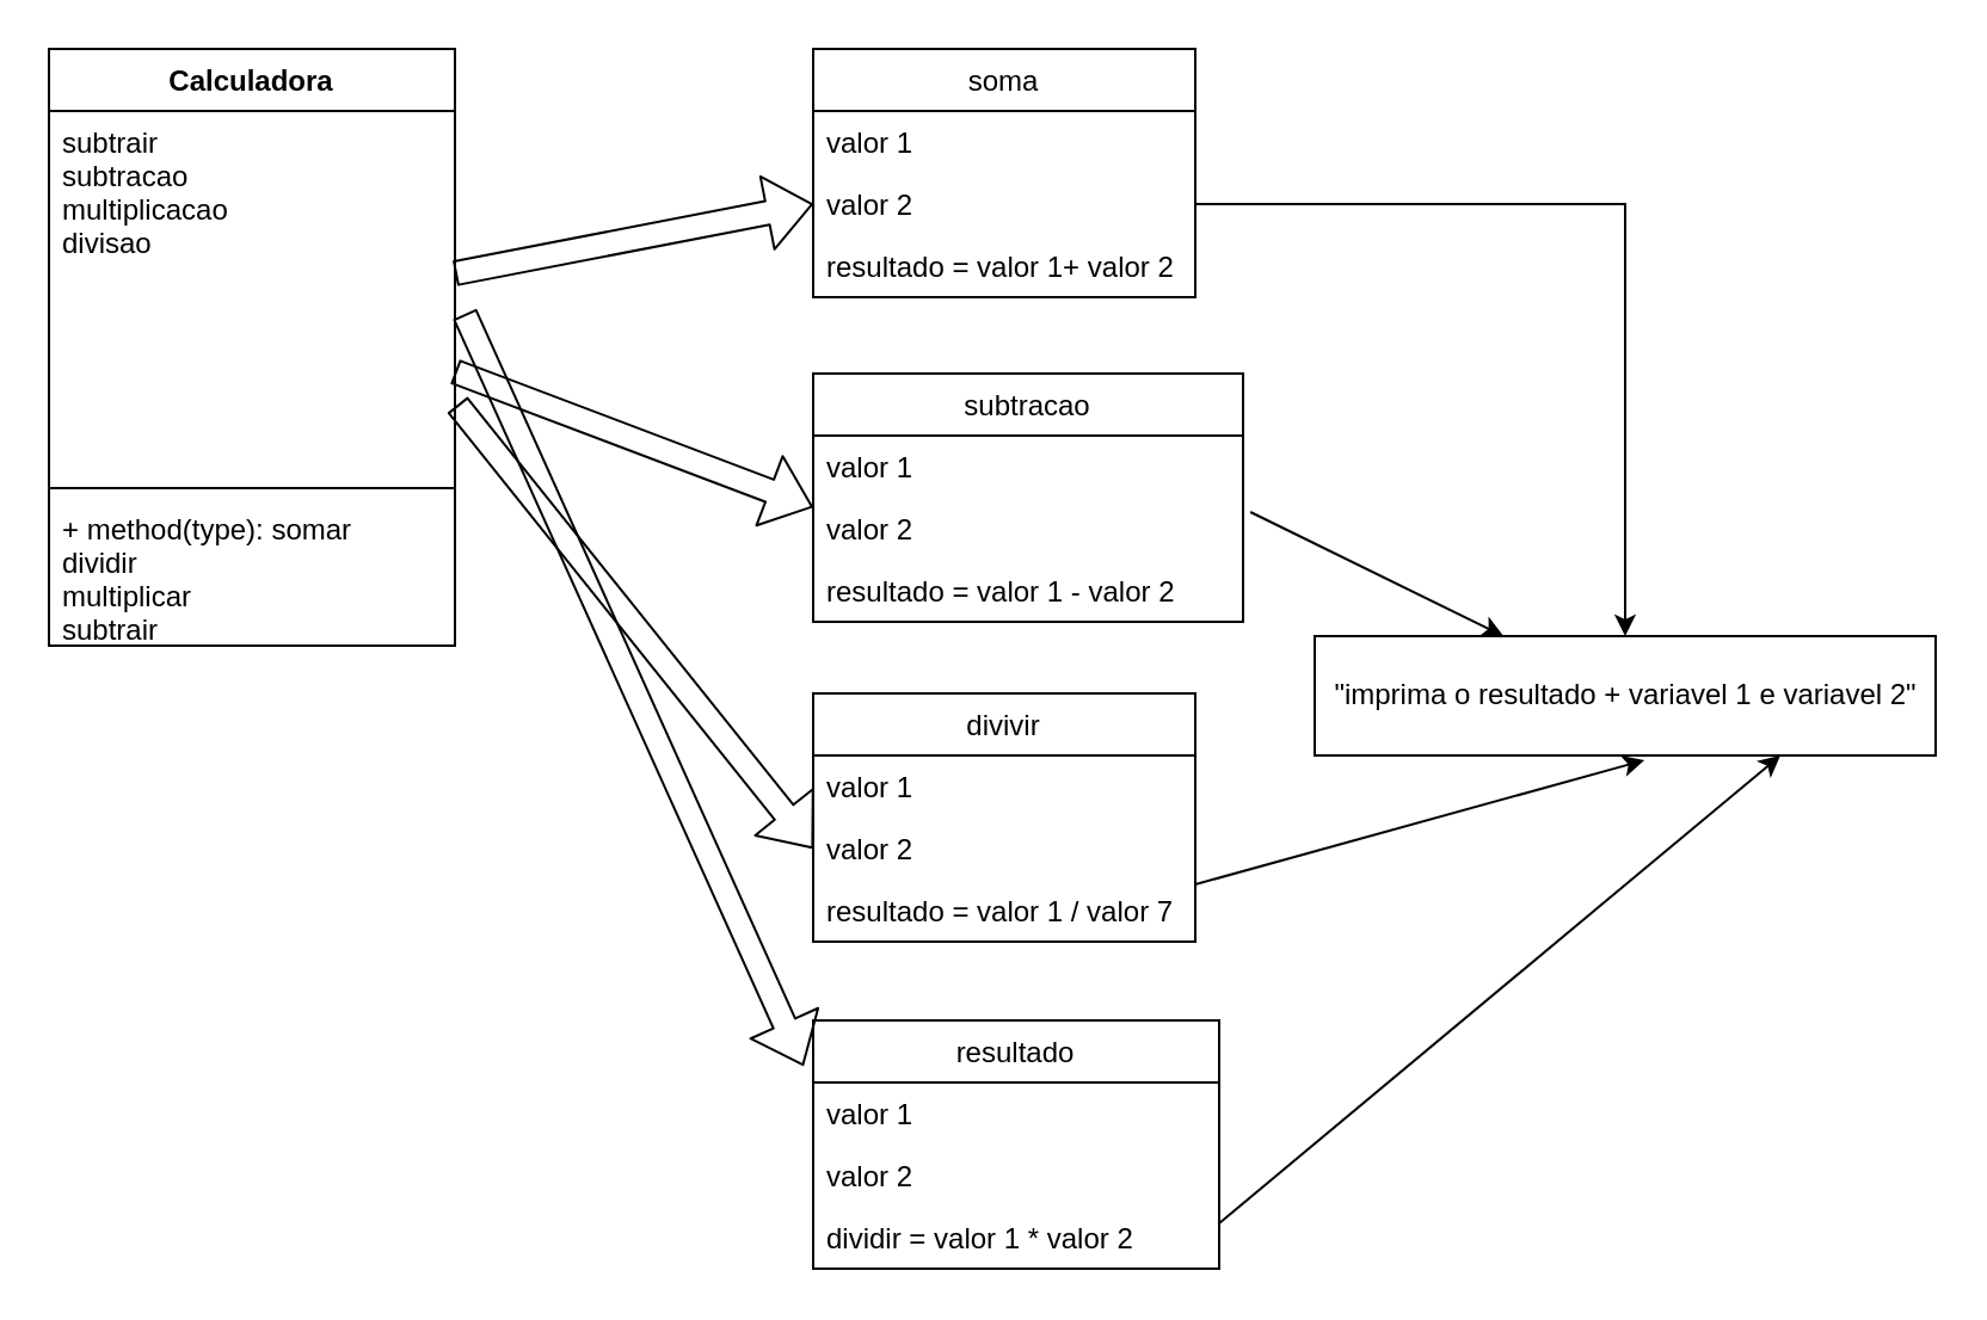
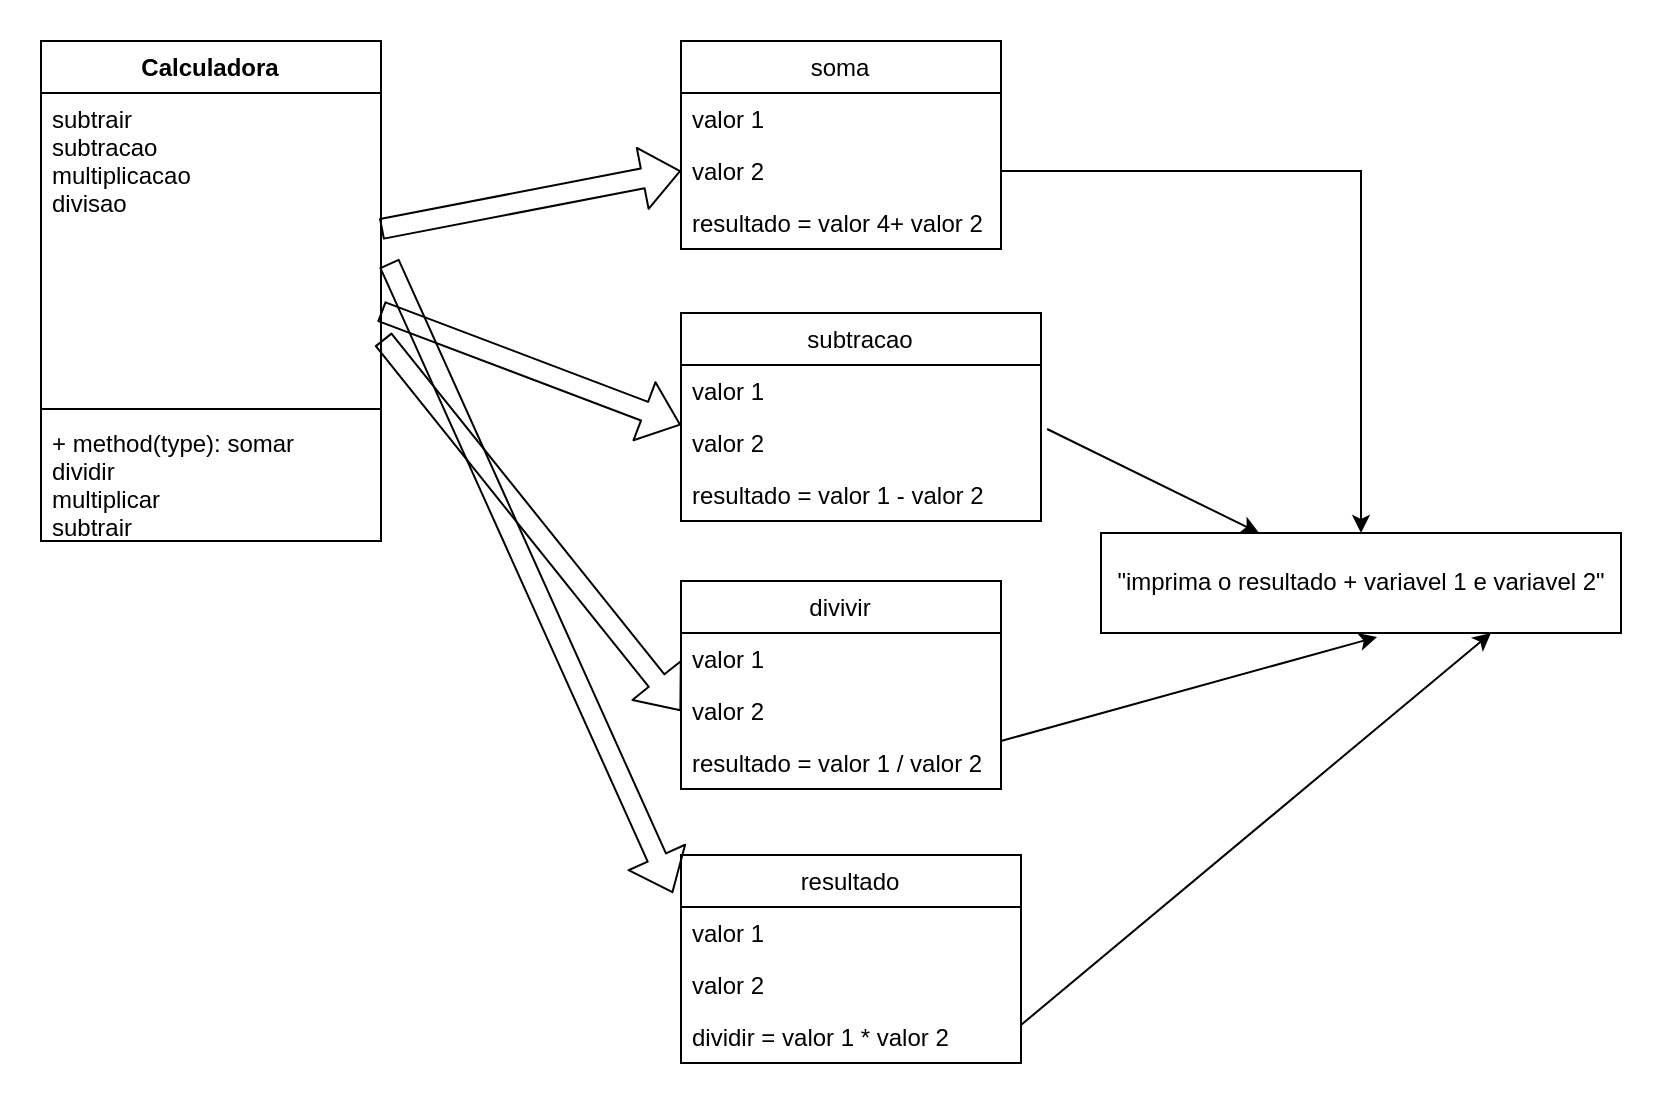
- <mxCell id="9" value="resultado = valor 1+ valor 2" style="text;strokeColor=none;fillColor=none;align=left;verticalAlign=top;spacingLeft=4;spacingRight=4;overflow=hidden;rotatable=0;points=[[0,0.5],[1,0.5]];portConstraint=eastwest;" vertex="1" parent="6"><mxGeometry y="78" width="160" height="26" as="geometry" /></mxCell>
+ <mxCell id="9" value="resultado = valor 4+ valor 2" style="text;strokeColor=none;fillColor=none;align=left;verticalAlign=top;spacingLeft=4;spacingRight=4;overflow=hidden;rotatable=0;points=[[0,0.5],[1,0.5]];portConstraint=eastwest;" vertex="1" parent="6"><mxGeometry y="78" width="160" height="26" as="geometry" /></mxCell>
- <mxCell id="13" value="resultado = valor 1 / valor 7" style="text;strokeColor=none;fillColor=none;align=left;verticalAlign=top;spacingLeft=4;spacingRight=4;overflow=hidden;rotatable=0;points=[[0,0.5],[1,0.5]];portConstraint=eastwest;" vertex="1" parent="10"><mxGeometry y="78" width="160" height="26" as="geometry" /></mxCell>
+ <mxCell id="13" value="resultado = valor 1 / valor 2" style="text;strokeColor=none;fillColor=none;align=left;verticalAlign=top;spacingLeft=4;spacingRight=4;overflow=hidden;rotatable=0;points=[[0,0.5],[1,0.5]];portConstraint=eastwest;" vertex="1" parent="10"><mxGeometry y="78" width="160" height="26" as="geometry" /></mxCell>
